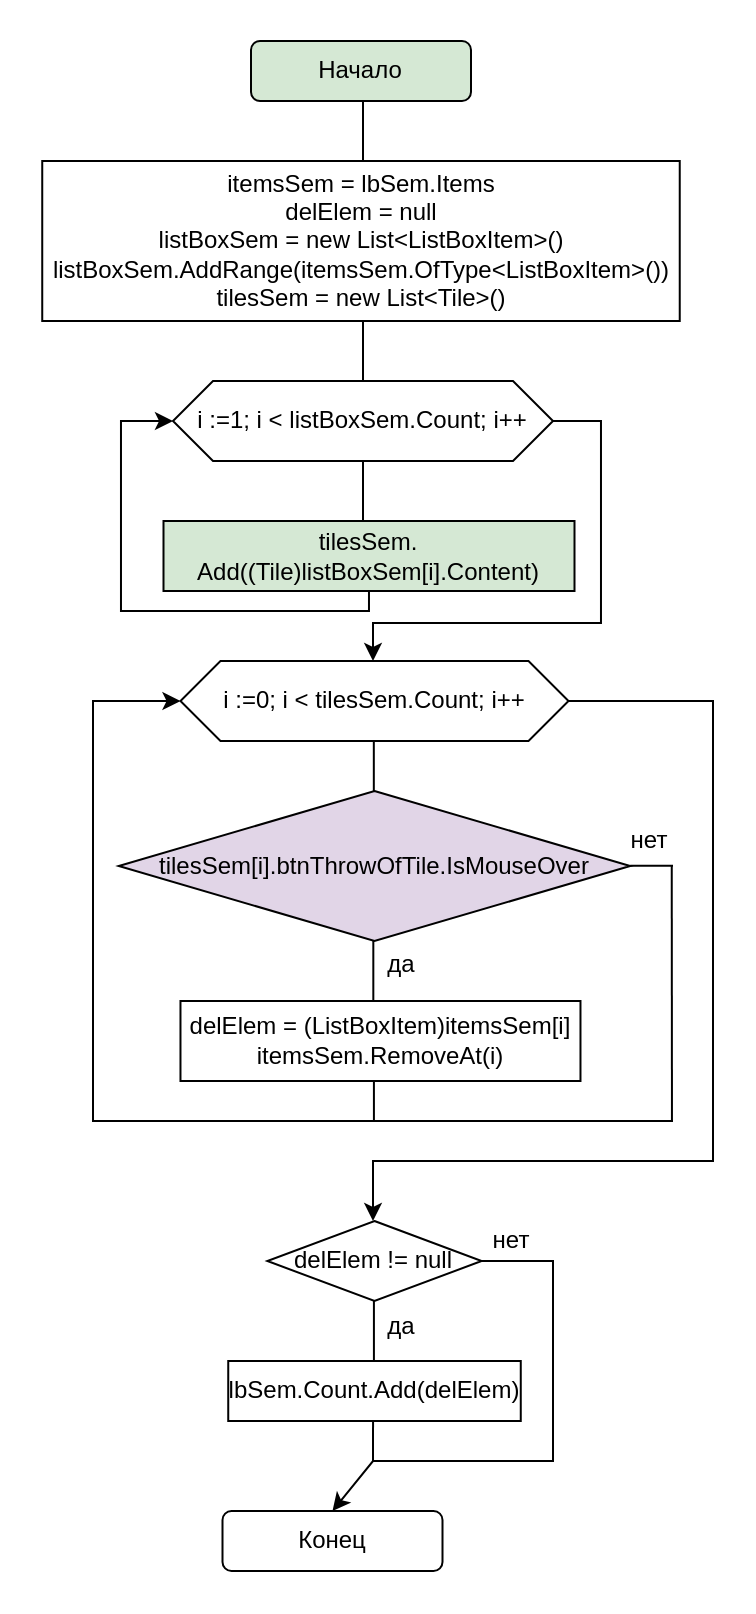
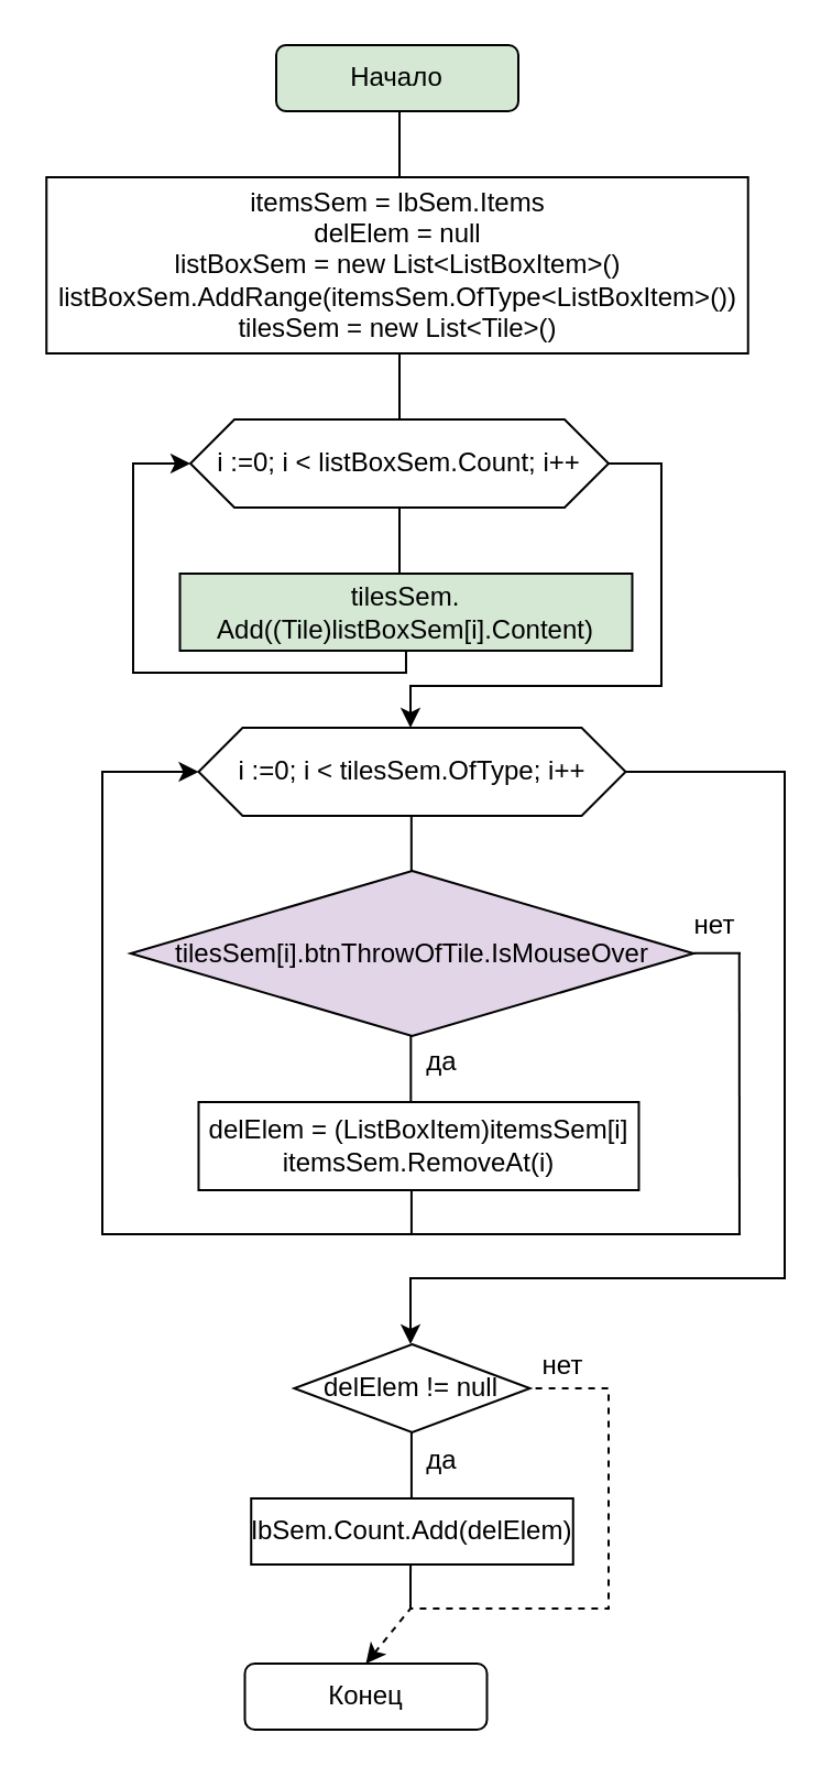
- <mxCell id="10" value="&lt;span&gt;i :=1; i &amp;lt; listBoxSem.Count; i++&lt;/span&gt;" style="shape=hexagon;perimeter=hexagonPerimeter2;whiteSpace=wrap;html=1;fixedSize=1;" parent="1" vertex="1"><mxGeometry x="86" y="190" width="190" height="40" as="geometry" /></mxCell>
+ <mxCell id="10" value="&lt;span&gt;i :=0; i &amp;lt; listBoxSem.Count; i++&lt;/span&gt;" style="shape=hexagon;perimeter=hexagonPerimeter2;whiteSpace=wrap;html=1;fixedSize=1;" parent="1" vertex="1"><mxGeometry x="86" y="190" width="190" height="40" as="geometry" /></mxCell>
- <mxCell id="11" value="i :=0; i &amp;lt; tilesSem.Count; i++" style="shape=hexagon;perimeter=hexagonPerimeter2;whiteSpace=wrap;html=1;fixedSize=1;" parent="1" vertex="1"><mxGeometry x="89.74" y="330" width="194.01" height="40" as="geometry" /></mxCell>
+ <mxCell id="11" value="i :=0; i &amp;lt; tilesSem.OfType; i++" style="shape=hexagon;perimeter=hexagonPerimeter2;whiteSpace=wrap;html=1;fixedSize=1;" parent="1" vertex="1"><mxGeometry x="89.74" y="330" width="194.01" height="40" as="geometry" /></mxCell>
- <mxCell id="26" value="" style="endArrow=none;html=1;rounded=0;entryX=1;entryY=0.5;entryDx=0;entryDy=0;startArrow=classic;startFill=1;exitX=0.5;exitY=0;exitDx=0;exitDy=0;" edge="1" parent="1" source="9" target="25"><mxGeometry width="50" height="50" relative="1" as="geometry"><mxPoint x="144.62" y="890" as="sourcePoint" /><mxPoint x="242.37" y="630" as="targetPoint" /><Array as="points"><mxPoint x="186" y="730" /><mxPoint x="276" y="730" /><mxPoint x="276" y="630" /></Array></mxGeometry></mxCell>
+ <mxCell id="26" value="" style="endArrow=none;html=1;rounded=0;entryX=1;entryY=0.5;entryDx=0;entryDy=0;startArrow=classic;startFill=1;exitX=0.5;exitY=0;exitDx=0;exitDy=0;dashed=1;" edge="1" parent="1" source="9" target="25"><mxGeometry width="50" height="50" relative="1" as="geometry"><mxPoint x="144.62" y="890" as="sourcePoint" /><mxPoint x="242.37" y="630" as="targetPoint" /><Array as="points"><mxPoint x="186" y="730" /><mxPoint x="276" y="730" /><mxPoint x="276" y="630" /></Array></mxGeometry></mxCell>
